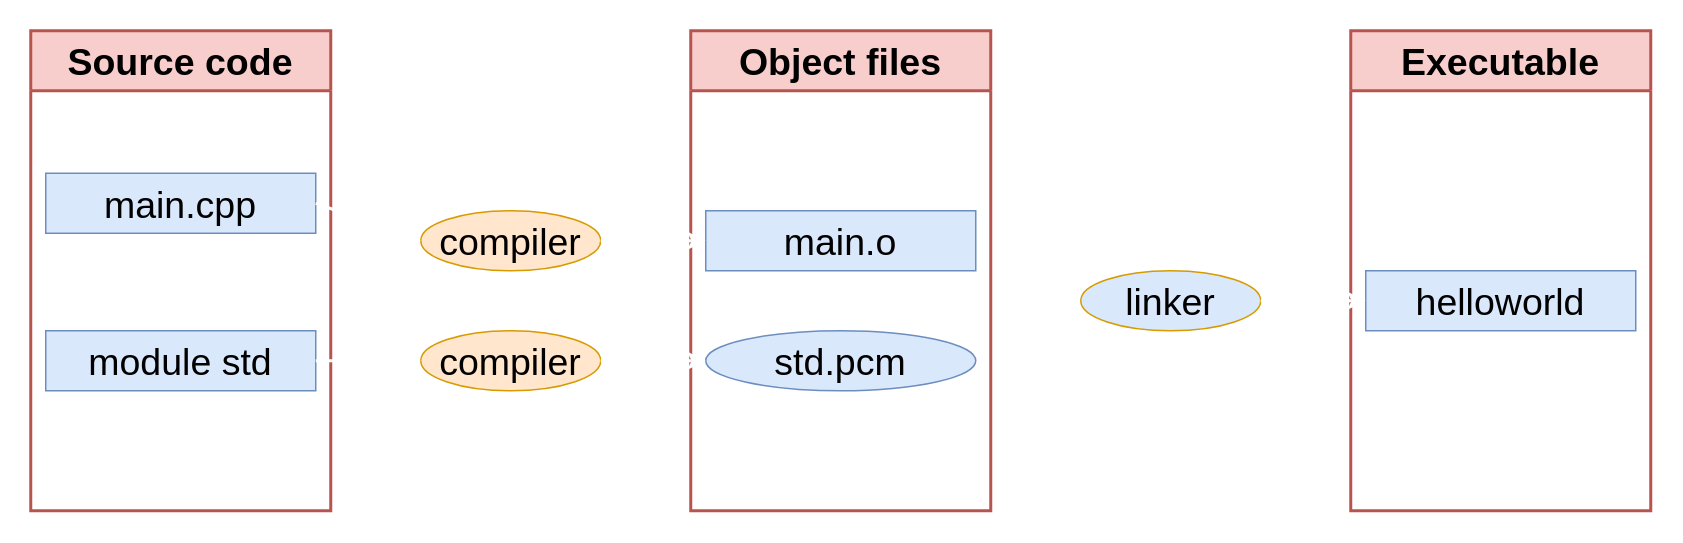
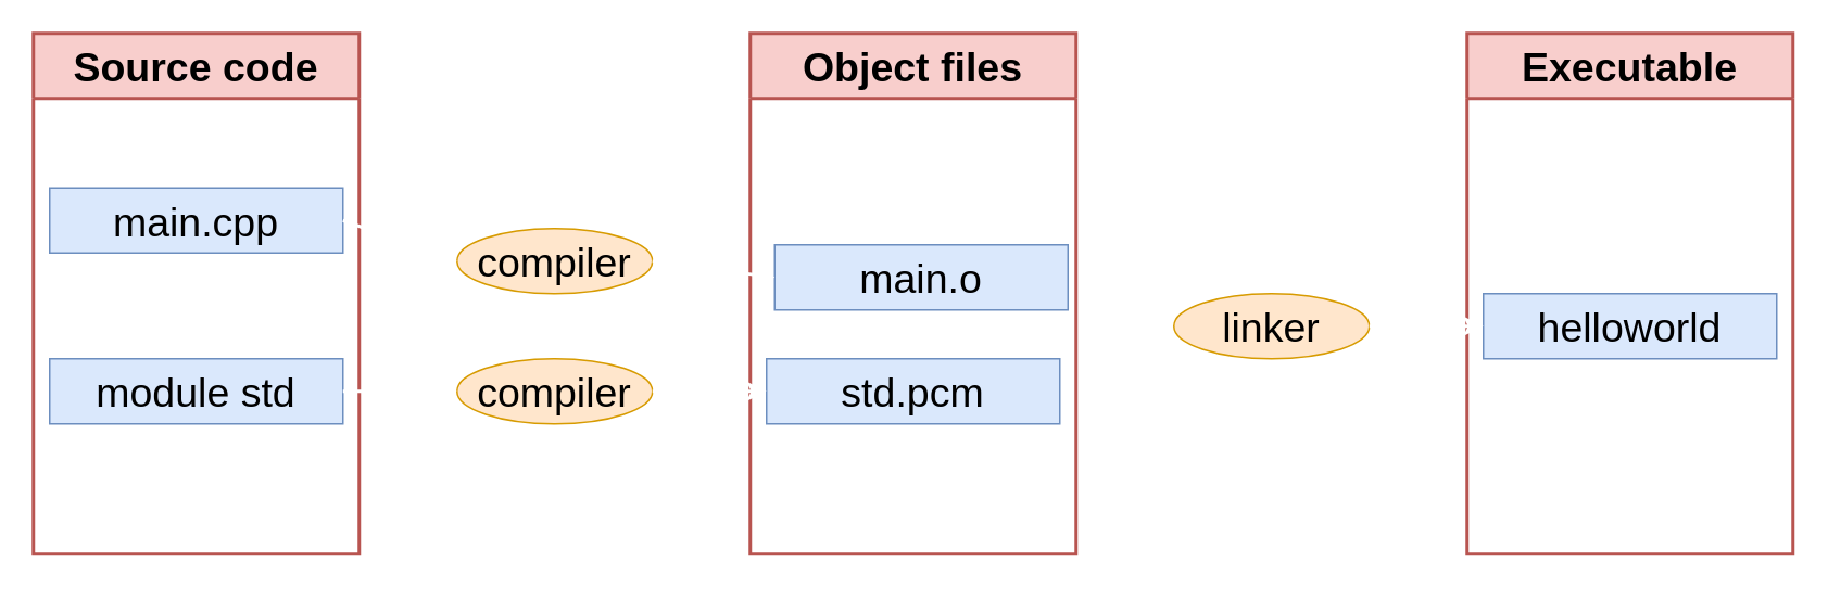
- <mxCell id="8" value="&lt;font style=&quot;font-size: 25px;&quot;&gt;main.o&lt;/font&gt;" style="rounded=0;whiteSpace=wrap;html=1;fillColor=#dae8fc;strokeColor=#6c8ebf;" parent="1" vertex="1"><mxGeometry x="470" y="140" width="180" height="40" as="geometry" /></mxCell>
+ <mxCell id="8" value="&lt;font style=&quot;font-size: 25px;&quot;&gt;main.o&lt;/font&gt;" style="rounded=0;whiteSpace=wrap;html=1;fillColor=#dae8fc;strokeColor=#6c8ebf;" parent="1" vertex="1"><mxGeometry x="475" y="150" width="180" height="40" as="geometry" /></mxCell>
- <mxCell id="7" value="&lt;font style=&quot;font-size: 25px;&quot;&gt;linker&lt;/font&gt;" style="ellipse;whiteSpace=wrap;html=1;fillColor=#dae8fc;strokeColor=#d79b00;" parent="1" vertex="1"><mxGeometry x="720" y="180" width="120" height="40" as="geometry" /></mxCell>
+ <mxCell id="7" value="&lt;font style=&quot;font-size: 25px;&quot;&gt;linker&lt;/font&gt;" style="ellipse;whiteSpace=wrap;html=1;fillColor=#ffe6cc;strokeColor=#d79b00;" parent="1" vertex="1"><mxGeometry x="720" y="180" width="120" height="40" as="geometry" /></mxCell>
- <mxCell id="9" value="&lt;font style=&quot;font-size: 25px;&quot;&gt;std.pcm&lt;/font&gt;" style="ellipse;whiteSpace=wrap;html=1;fillColor=#dae8fc;strokeColor=#6c8ebf;" parent="1" vertex="1"><mxGeometry x="470" y="220" width="180" height="40" as="geometry" /></mxCell>
+ <mxCell id="9" value="&lt;font style=&quot;font-size: 25px;&quot;&gt;std.pcm&lt;/font&gt;" style="rounded=0;whiteSpace=wrap;html=1;fillColor=#dae8fc;strokeColor=#6c8ebf;" parent="1" vertex="1"><mxGeometry x="470" y="220" width="180" height="40" as="geometry" /></mxCell>
